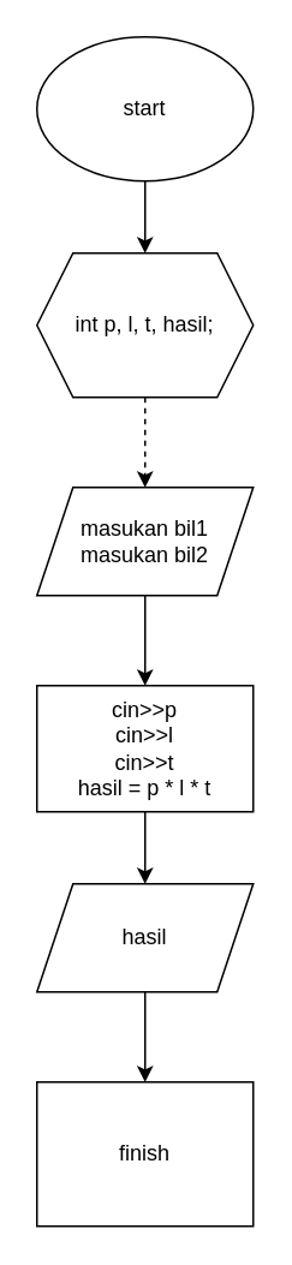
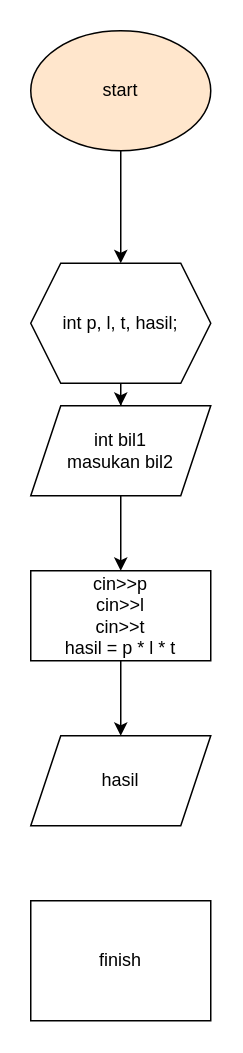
- <mxCell id="3" value="start" style="ellipse;whiteSpace=wrap;html=1;" vertex="1" parent="1"><mxGeometry x="20" y="20" width="120" height="80" as="geometry" /></mxCell>
+ <mxCell id="3" value="start" style="ellipse;whiteSpace=wrap;html=1;fillColor=#ffe6cc;" vertex="1" parent="1"><mxGeometry x="20" y="20" width="120" height="80" as="geometry" /></mxCell>
- <mxCell id="5" value="int p, l, t, hasil;" style="shape=hexagon;perimeter=hexagonPerimeter2;whiteSpace=wrap;html=1;fixedSize=1;" vertex="1" parent="1"><mxGeometry x="20" y="140" width="120" height="80" as="geometry" /></mxCell>
+ <mxCell id="5" value="int p, l, t, hasil;" style="shape=hexagon;perimeter=hexagonPerimeter2;whiteSpace=wrap;html=1;fixedSize=1;" vertex="1" parent="1"><mxGeometry x="20" y="175" width="120" height="80" as="geometry" /></mxCell>
- <mxCell id="7" value="masukan bil1&lt;br&gt;masukan bil2" style="shape=parallelogram;perimeter=parallelogramPerimeter;whiteSpace=wrap;html=1;fixedSize=1;" vertex="1" parent="1"><mxGeometry x="20" y="270" width="120" height="60" as="geometry" /></mxCell>
+ <mxCell id="7" value="int bil1&lt;br&gt;masukan bil2" style="shape=parallelogram;perimeter=parallelogramPerimeter;whiteSpace=wrap;html=1;fixedSize=1;" vertex="1" parent="1"><mxGeometry x="20" y="270" width="120" height="60" as="geometry" /></mxCell>
- <mxCell id="9" value="cin&amp;gt;&amp;gt;p&lt;br&gt;cin&amp;gt;&amp;gt;l&lt;br&gt;cin&amp;gt;&amp;gt;t&lt;br&gt;hasil = p * l * t" style="rounded=0;whiteSpace=wrap;html=1;" vertex="1" parent="1"><mxGeometry x="20" y="380" width="120" height="70" as="geometry" /></mxCell>
+ <mxCell id="9" value="cin&amp;gt;&amp;gt;p&lt;br&gt;cin&amp;gt;&amp;gt;l&lt;br&gt;cin&amp;gt;&amp;gt;t&lt;br&gt;hasil = p * l * t" style="rounded=0;whiteSpace=wrap;html=1;" vertex="1" parent="1"><mxGeometry x="20" y="380" width="120" height="60" as="geometry" /></mxCell>
- <mxCell id="10" value="" style="edgeStyle=orthogonalEdgeStyle;rounded=0;orthogonalLoop=1;jettySize=auto;html=1;" edge="1" parent="1" source="11" target="12"><mxGeometry relative="1" as="geometry" /></mxCell>
